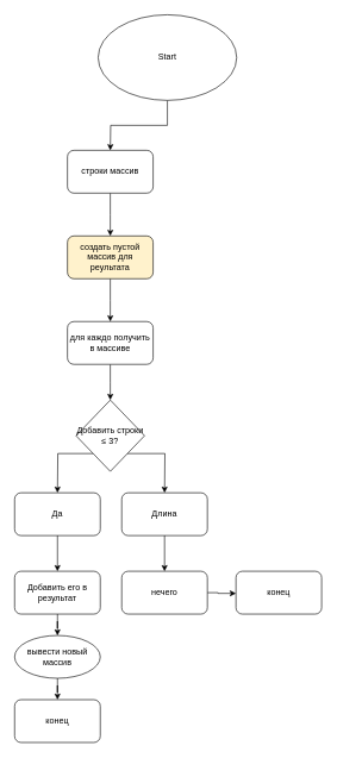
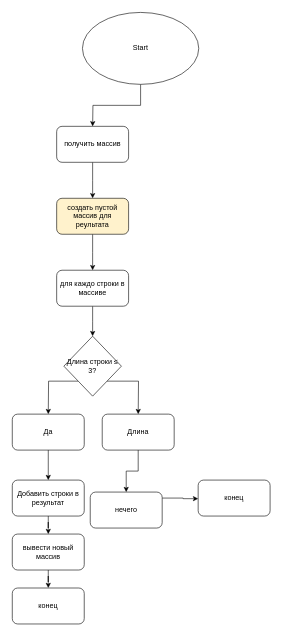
- <mxCell id="5" value="строки массив" style="rounded=1;whiteSpace=wrap;html=1;" vertex="1" parent="1"><mxGeometry x="94" y="210" width="120" height="60" as="geometry" /></mxCell>
+ <mxCell id="5" value="получить массив" style="rounded=1;whiteSpace=wrap;html=1;" vertex="1" parent="1"><mxGeometry x="94" y="210" width="120" height="60" as="geometry" /></mxCell>
- <mxCell id="9" value="для каждо получить в массиве" style="rounded=1;whiteSpace=wrap;html=1;" vertex="1" parent="1"><mxGeometry x="94" y="450" width="120" height="60" as="geometry" /></mxCell>
+ <mxCell id="9" value="для каждо строки в массиве" style="rounded=1;whiteSpace=wrap;html=1;" vertex="1" parent="1"><mxGeometry x="94" y="450" width="120" height="60" as="geometry" /></mxCell>
- <mxCell id="12" value="&lt;div&gt;Добавить строки ≤ 3?&lt;/div&gt;" style="rhombus;whiteSpace=wrap;html=1;" vertex="1" parent="1"><mxGeometry x="106" y="560" width="96" height="100" as="geometry" /></mxCell>
+ <mxCell id="12" value="&lt;div&gt;Длина строки ≤ 3?&lt;/div&gt;" style="rhombus;whiteSpace=wrap;html=1;" vertex="1" parent="1"><mxGeometry x="106" y="560" width="96" height="100" as="geometry" /></mxCell>
- <mxCell id="18" value="Добавить его в результат" style="rounded=1;whiteSpace=wrap;html=1;" vertex="1" parent="1"><mxGeometry x="20" y="800" width="120" height="60" as="geometry" /></mxCell>
+ <mxCell id="18" value="Добавить строки в результат" style="rounded=1;whiteSpace=wrap;html=1;" vertex="1" parent="1"><mxGeometry x="20" y="800" width="120" height="60" as="geometry" /></mxCell>
- <mxCell id="20" value="нечего" style="rounded=1;whiteSpace=wrap;html=1;" vertex="1" parent="1"><mxGeometry x="170" y="800" width="120" height="60" as="geometry" /></mxCell>
+ <mxCell id="20" value="нечего" style="rounded=1;whiteSpace=wrap;html=1;" vertex="1" parent="1"><mxGeometry x="150" y="820" width="120" height="60" as="geometry" /></mxCell>
- <mxCell id="23" value="вывести новый массив" style="ellipse;whiteSpace=wrap;html=1;" vertex="1" parent="1"><mxGeometry x="20" y="890" width="120" height="60" as="geometry" /></mxCell>
+ <mxCell id="23" value="вывести новый массив" style="whiteSpace=wrap;html=1;rounded=1;" vertex="1" parent="1"><mxGeometry x="20" y="890" width="120" height="60" as="geometry" /></mxCell>
